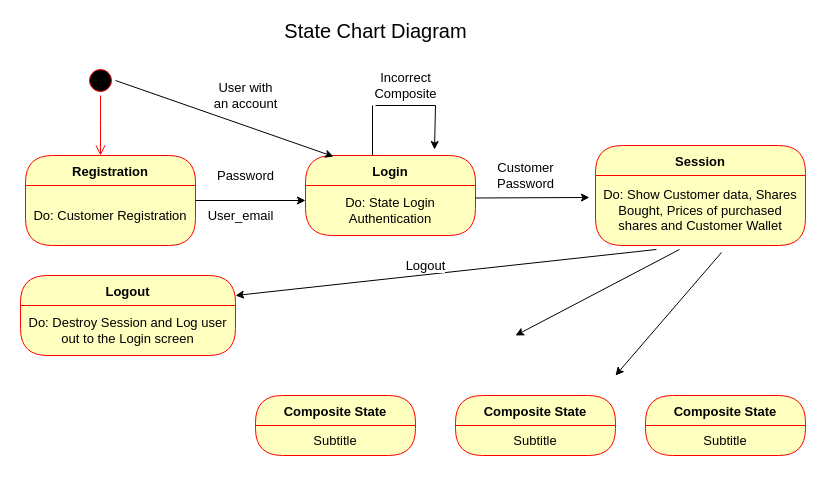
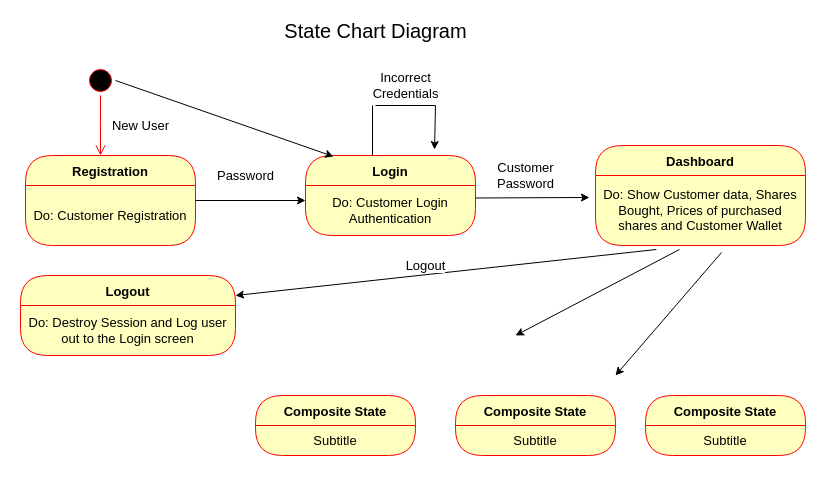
- <mxCell id="22" value="Incorrect &lt;br&gt;Composite" style="text;html=1;align=center;verticalAlign=middle;resizable=0;points=[];autosize=1;strokeColor=none;fillColor=none;fontSize=13;" vertex="1" parent="1"><mxGeometry x="365" y="65" width="80" height="40" as="geometry" /></mxCell>
+ <mxCell id="22" value="Incorrect &lt;br&gt;Credentials" style="text;html=1;align=center;verticalAlign=middle;resizable=0;points=[];autosize=1;strokeColor=none;fillColor=none;fontSize=13;" vertex="1" parent="1"><mxGeometry x="365" y="65" width="80" height="40" as="geometry" /></mxCell>
- <mxCell id="18" value="User with &lt;br&gt;an account" style="text;html=1;align=center;verticalAlign=middle;resizable=0;points=[];autosize=1;strokeColor=none;fillColor=none;fontSize=13;" vertex="1" parent="1"><mxGeometry x="205" y="75" width="80" height="40" as="geometry" /></mxCell>
+ <mxCell id="16" value="New User" style="text;html=1;align=center;verticalAlign=middle;resizable=0;points=[];autosize=1;strokeColor=none;fillColor=none;fontSize=13;" vertex="1" parent="1"><mxGeometry x="105" y="115" width="70" height="20" as="geometry" /></mxCell>
- <mxCell id="12" value="Session" style="swimlane;fontStyle=1;align=center;verticalAlign=middle;childLayout=stackLayout;horizontal=1;startSize=30;horizontalStack=0;resizeParent=0;resizeLast=1;container=0;fontColor=#000000;collapsible=0;rounded=1;arcSize=30;strokeColor=#ff0000;fillColor=#ffffc0;swimlaneFillColor=#ffffc0;dropTarget=0;fontSize=13;" vertex="1" parent="1"><mxGeometry x="595" y="145" width="210" height="100" as="geometry" /></mxCell>
+ <mxCell id="12" value="Dashboard" style="swimlane;fontStyle=1;align=center;verticalAlign=middle;childLayout=stackLayout;horizontal=1;startSize=30;horizontalStack=0;resizeParent=0;resizeLast=1;container=0;fontColor=#000000;collapsible=0;rounded=1;arcSize=30;strokeColor=#ff0000;fillColor=#ffffc0;swimlaneFillColor=#ffffc0;dropTarget=0;fontSize=13;" vertex="1" parent="1"><mxGeometry x="595" y="145" width="210" height="100" as="geometry" /></mxCell>
- <mxCell id="11" value="Do: State Login Authentication" style="text;html=1;strokeColor=none;fillColor=none;align=center;verticalAlign=middle;spacingLeft=4;spacingRight=4;whiteSpace=wrap;overflow=hidden;rotatable=0;fontColor=#000000;fontSize=13;" vertex="1" parent="10"><mxGeometry y="30" width="170" height="50" as="geometry" /></mxCell>
+ <mxCell id="11" value="Do: Customer Login Authentication" style="text;html=1;strokeColor=none;fillColor=none;align=center;verticalAlign=middle;spacingLeft=4;spacingRight=4;whiteSpace=wrap;overflow=hidden;rotatable=0;fontColor=#000000;fontSize=13;" vertex="1" parent="10"><mxGeometry y="30" width="170" height="50" as="geometry" /></mxCell>
- <mxCell id="8" value="User_email" style="text;html=1;align=center;verticalAlign=middle;resizable=0;points=[];autosize=1;strokeColor=none;fillColor=none;fontSize=13;" vertex="1" parent="1"><mxGeometry x="200" y="205" width="80" height="20" as="geometry" /></mxCell>
